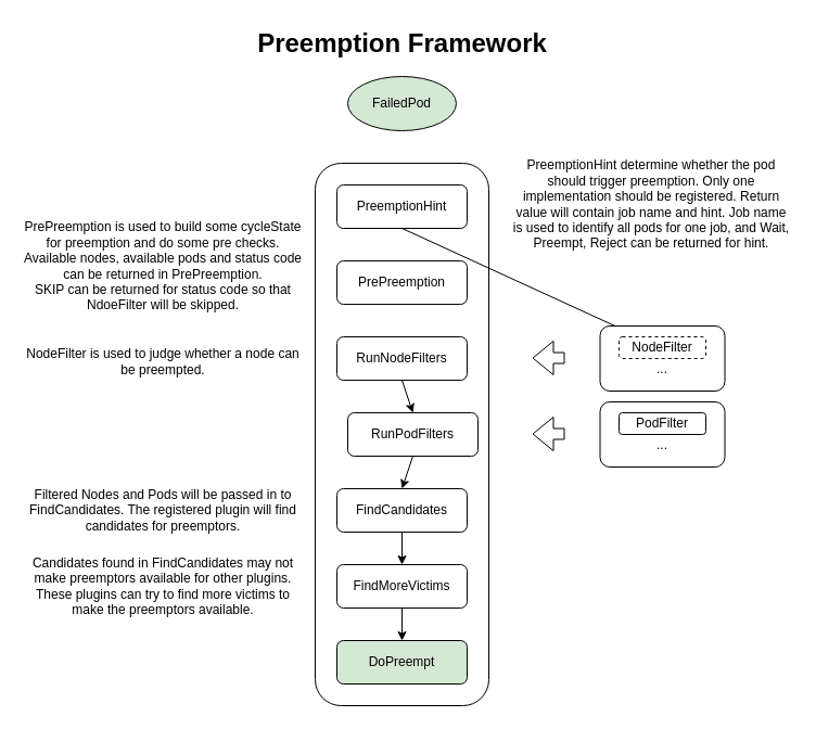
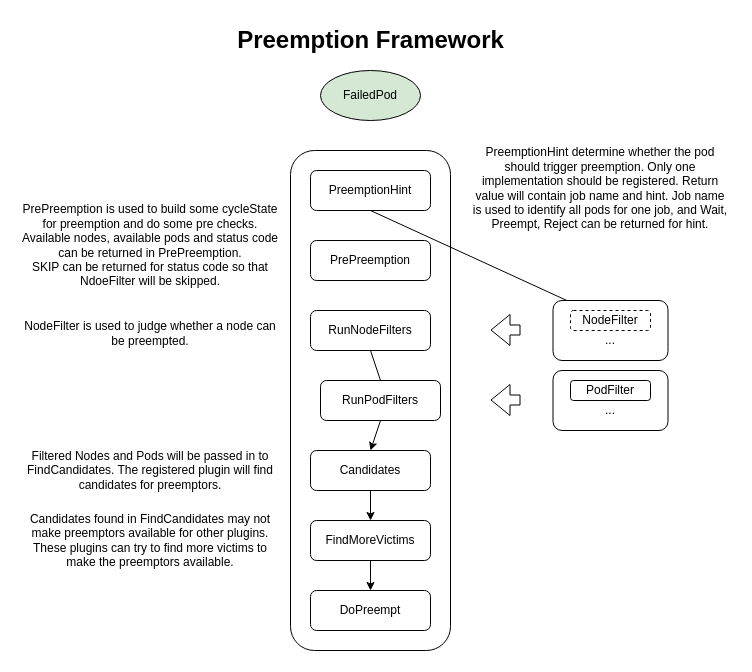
- <mxCell id="9" value="" style="endArrow=classic;html=1;entryX=0.5;entryY=0;entryDx=0;entryDy=0;exitX=0.5;exitY=1;exitDx=0;exitDy=0;" parent="1" source="7" target="10" edge="1"><mxGeometry width="50" height="50" relative="1" as="geometry"><mxPoint x="210" y="480" as="sourcePoint" /><mxPoint x="370" y="380" as="targetPoint" /></mxGeometry></mxCell>
+ <mxCell id="9" value="" style="endArrow=none;html=1;entryX=0.5;entryY=0;entryDx=0;entryDy=0;exitX=0.5;exitY=1;exitDx=0;exitDy=0;" parent="1" source="7" target="10" edge="1"><mxGeometry width="50" height="50" relative="1" as="geometry"><mxPoint x="210" y="480" as="sourcePoint" /><mxPoint x="370" y="380" as="targetPoint" /></mxGeometry></mxCell>
- <mxCell id="25" value="FindCandidates" style="rounded=1;whiteSpace=wrap;html=1;" vertex="1" parent="1"><mxGeometry x="310" y="450" width="120" height="40" as="geometry" /></mxCell>
+ <mxCell id="25" value="Candidates" style="rounded=1;whiteSpace=wrap;html=1;" vertex="1" parent="1"><mxGeometry x="310" y="450" width="120" height="40" as="geometry" /></mxCell>
- <mxCell id="13" value="DoPreempt" style="whiteSpace=wrap;html=1;rounded=1;fillColor=#d5e8d4;" parent="1" vertex="1"><mxGeometry x="310" y="590" width="120" height="40" as="geometry" /></mxCell>
+ <mxCell id="13" value="DoPreempt" style="whiteSpace=wrap;html=1;rounded=1;" parent="1" vertex="1"><mxGeometry x="310" y="590" width="120" height="40" as="geometry" /></mxCell>
